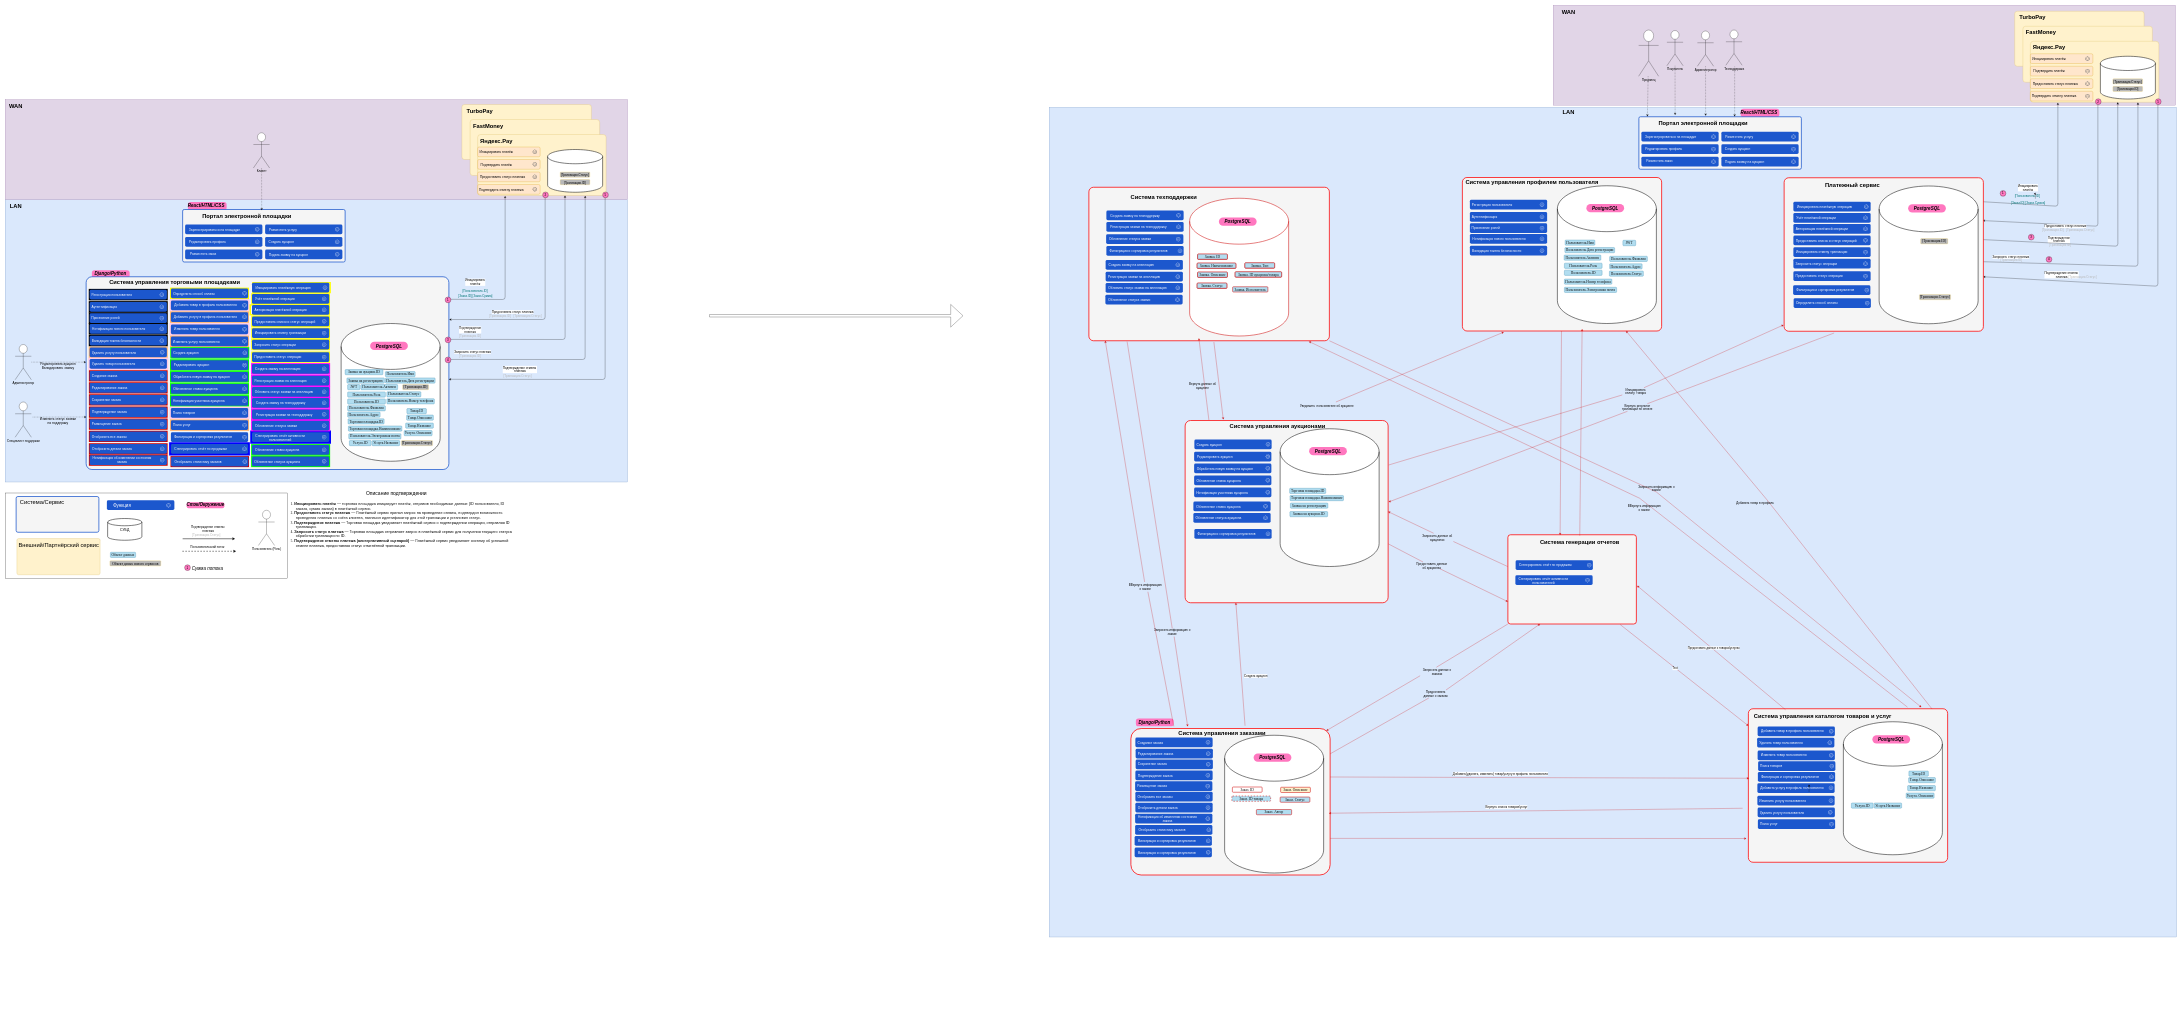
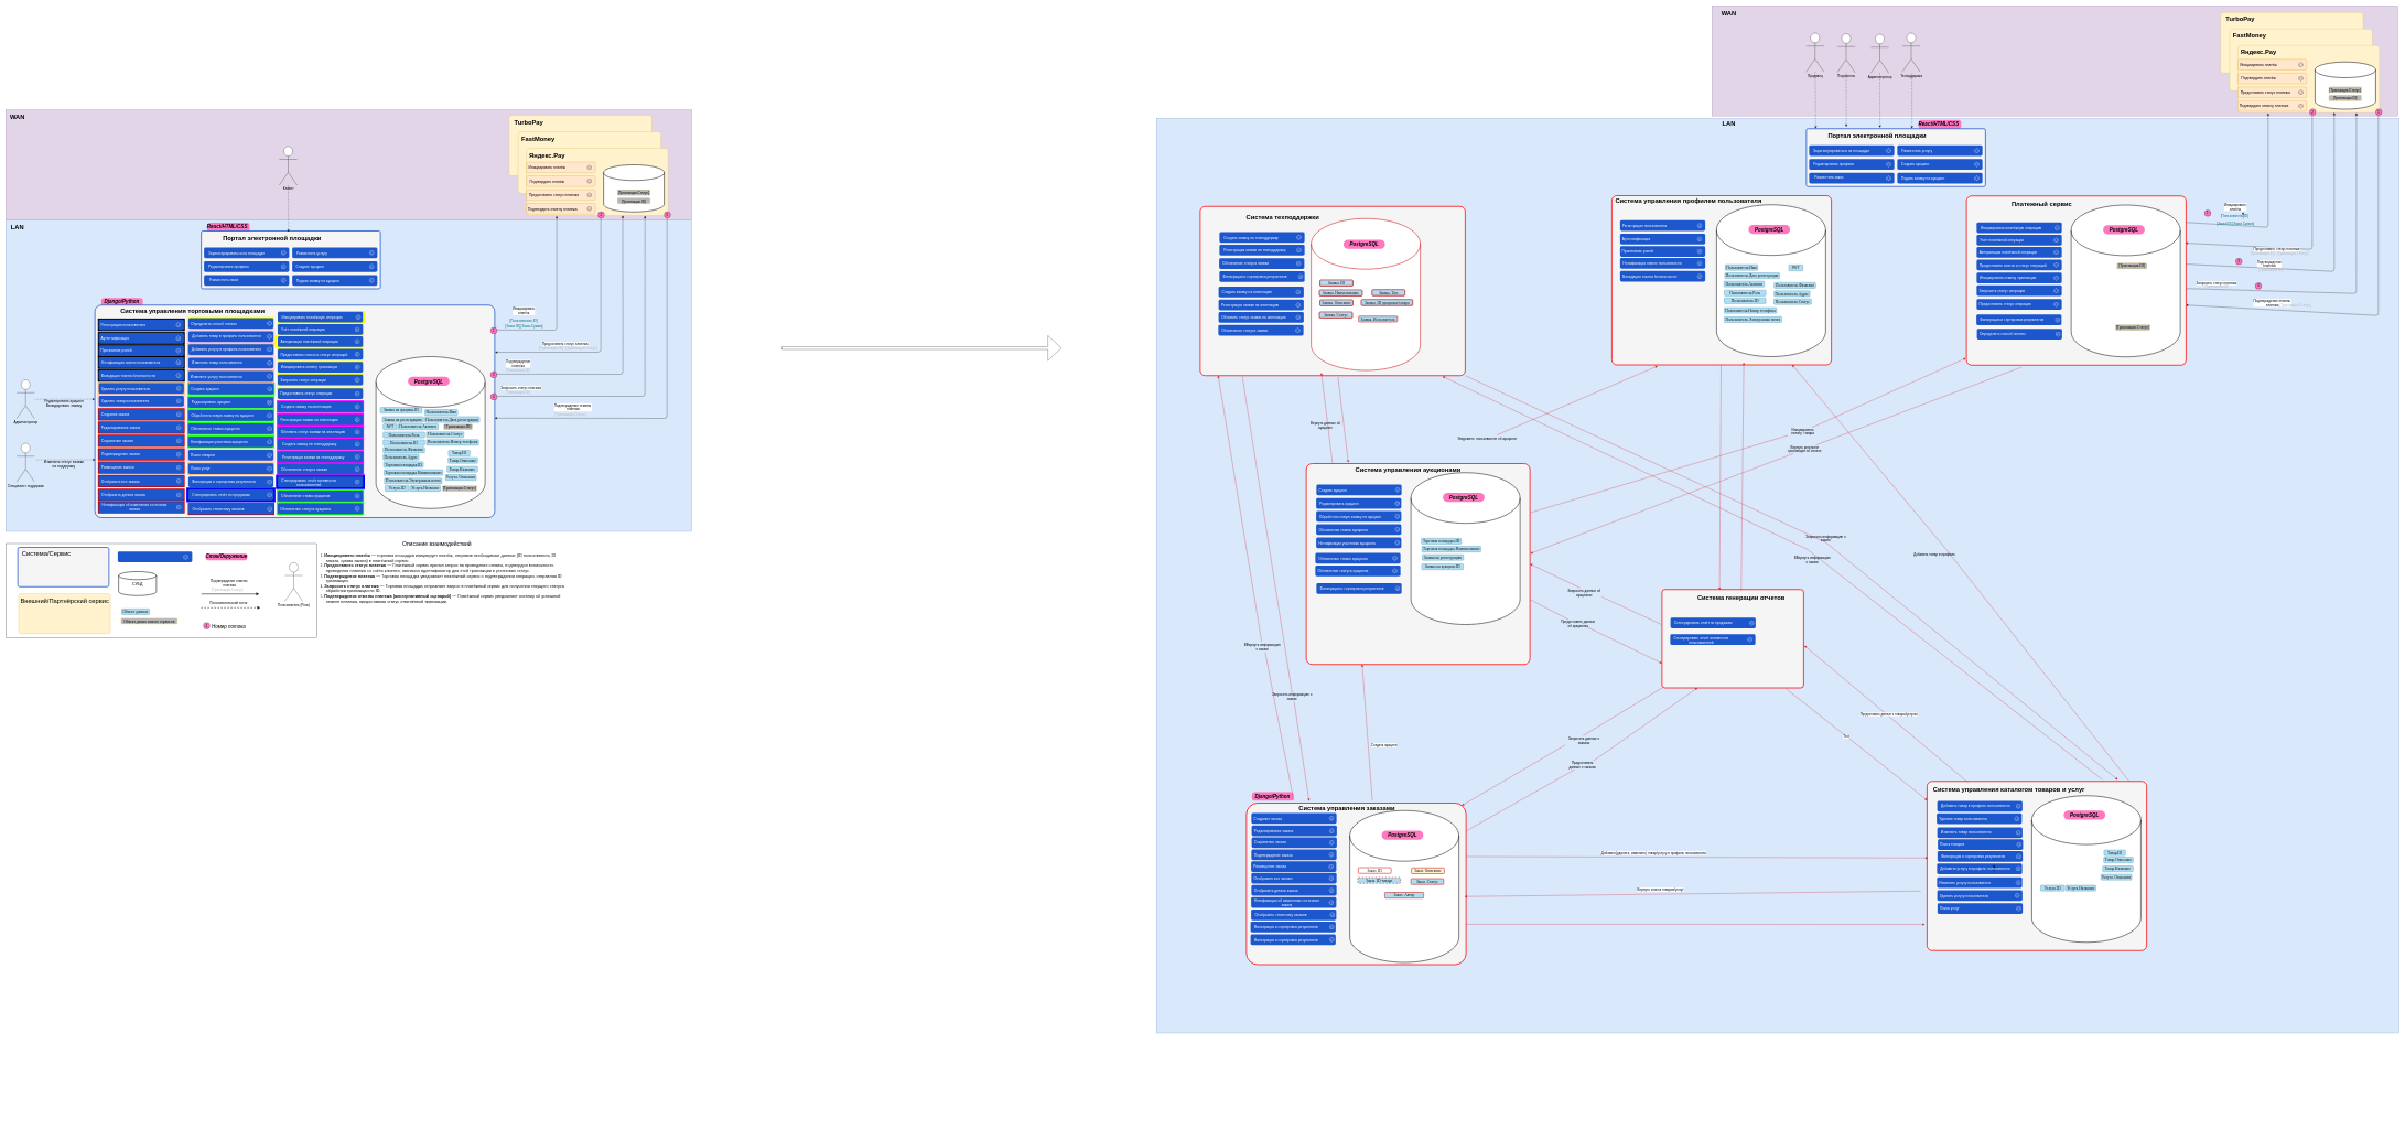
- <mxCell id="697" value="Продавец&lt;div&gt;&lt;br&gt;&lt;/div&gt;" style="shape=umlActor;verticalLabelPosition=bottom;verticalAlign=top;html=1;outlineConnect=0;rounded=1;" parent="1" vertex="1"><mxGeometry x="6554" y="119" width="80" height="185" as="geometry" /></mxCell>
+ <mxCell id="697" value="Продавец&lt;div&gt;&lt;br&gt;&lt;/div&gt;" style="shape=umlActor;verticalLabelPosition=bottom;verticalAlign=top;html=1;outlineConnect=0;rounded=1;" parent="1" vertex="1"><mxGeometry x="6554" y="119" width="65" height="141" as="geometry" /></mxCell>
- <mxCell id="748" value="Уведомить&amp;nbsp; пользователе об аукционе" style="text;html=1;strokeColor=none;fillColor=none;align=center;verticalAlign=middle;whiteSpace=wrap;rounded=0;" parent="1" vertex="1"><mxGeometry x="5184" y="1607" width="246" height="30" as="geometry" /></mxCell>
+ <mxCell id="748" value="Уведомить&amp;nbsp; пользователе об аукционе" style="text;html=1;strokeColor=none;fillColor=none;align=center;verticalAlign=middle;whiteSpace=wrap;rounded=0;" parent="1" vertex="1"><mxGeometry x="5274" y="1577" width="246" height="30" as="geometry" /></mxCell>
- <mxCell id="98" value="&lt;font style=&quot;font-size: 20px;&quot;&gt;Описание подтверждении&lt;/font&gt;" style="text;html=1;align=center;verticalAlign=middle;whiteSpace=wrap;rounded=0;" parent="1" vertex="1"><mxGeometry x="1430" y="1958" width="310" height="30" as="geometry" /></mxCell>
+ <mxCell id="98" value="&lt;font style=&quot;font-size: 20px;&quot;&gt;Описание взаимодействий&lt;/font&gt;" style="text;html=1;align=center;verticalAlign=middle;whiteSpace=wrap;rounded=0;" parent="1" vertex="1"><mxGeometry x="1430" y="1958" width="310" height="30" as="geometry" /></mxCell>
- <mxCell id="308" value="&lt;font style=&quot;font-size: 18px;&quot;&gt;Функция&lt;/font&gt;" style="text;html=1;align=center;verticalAlign=middle;whiteSpace=wrap;rounded=1;fontSize=13;fontColor=#FFFFFF;" parent="305" vertex="1"><mxGeometry x="22" y="5" width="78" height="30" as="geometry" /></mxCell>
- <mxCell id="96" value="&lt;span style=&quot;font-size: 18px;&quot;&gt;&lt;i&gt;Сумма потока&lt;/i&gt;&lt;/span&gt;" style="text;html=1;align=center;verticalAlign=middle;whiteSpace=wrap;rounded=1;shadow=0;fontSize=23;fontStyle=0" parent="1" vertex="1"><mxGeometry x="749" y="2245" width="161" height="49" as="geometry" /></mxCell>
+ <mxCell id="96" value="&lt;span style=&quot;font-size: 18px;&quot;&gt;&lt;i&gt;Номер потока&lt;/i&gt;&lt;/span&gt;" style="text;html=1;align=center;verticalAlign=middle;whiteSpace=wrap;rounded=1;shadow=0;fontSize=23;fontStyle=0" parent="1" vertex="1"><mxGeometry x="749" y="2245" width="161" height="49" as="geometry" /></mxCell>
